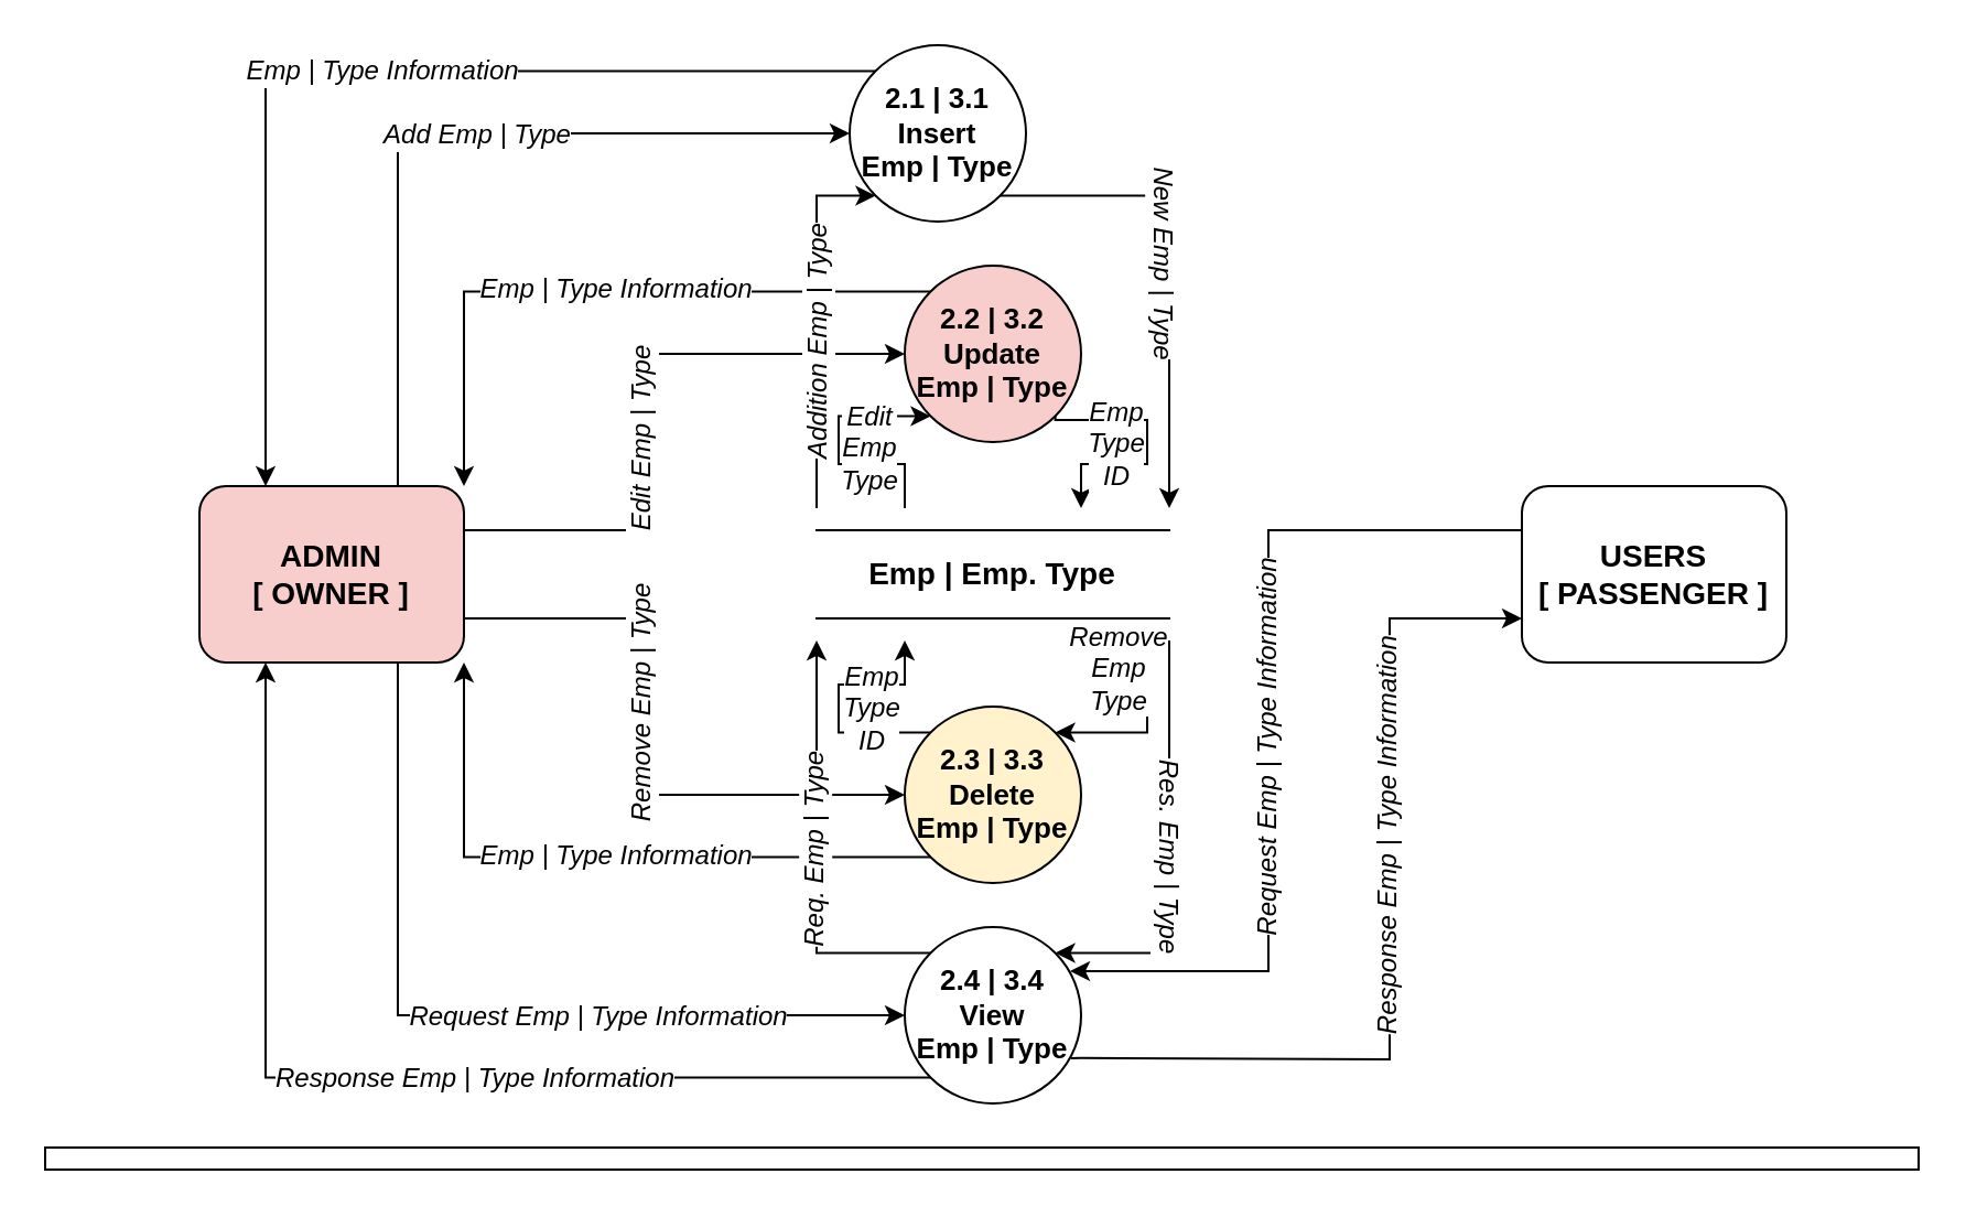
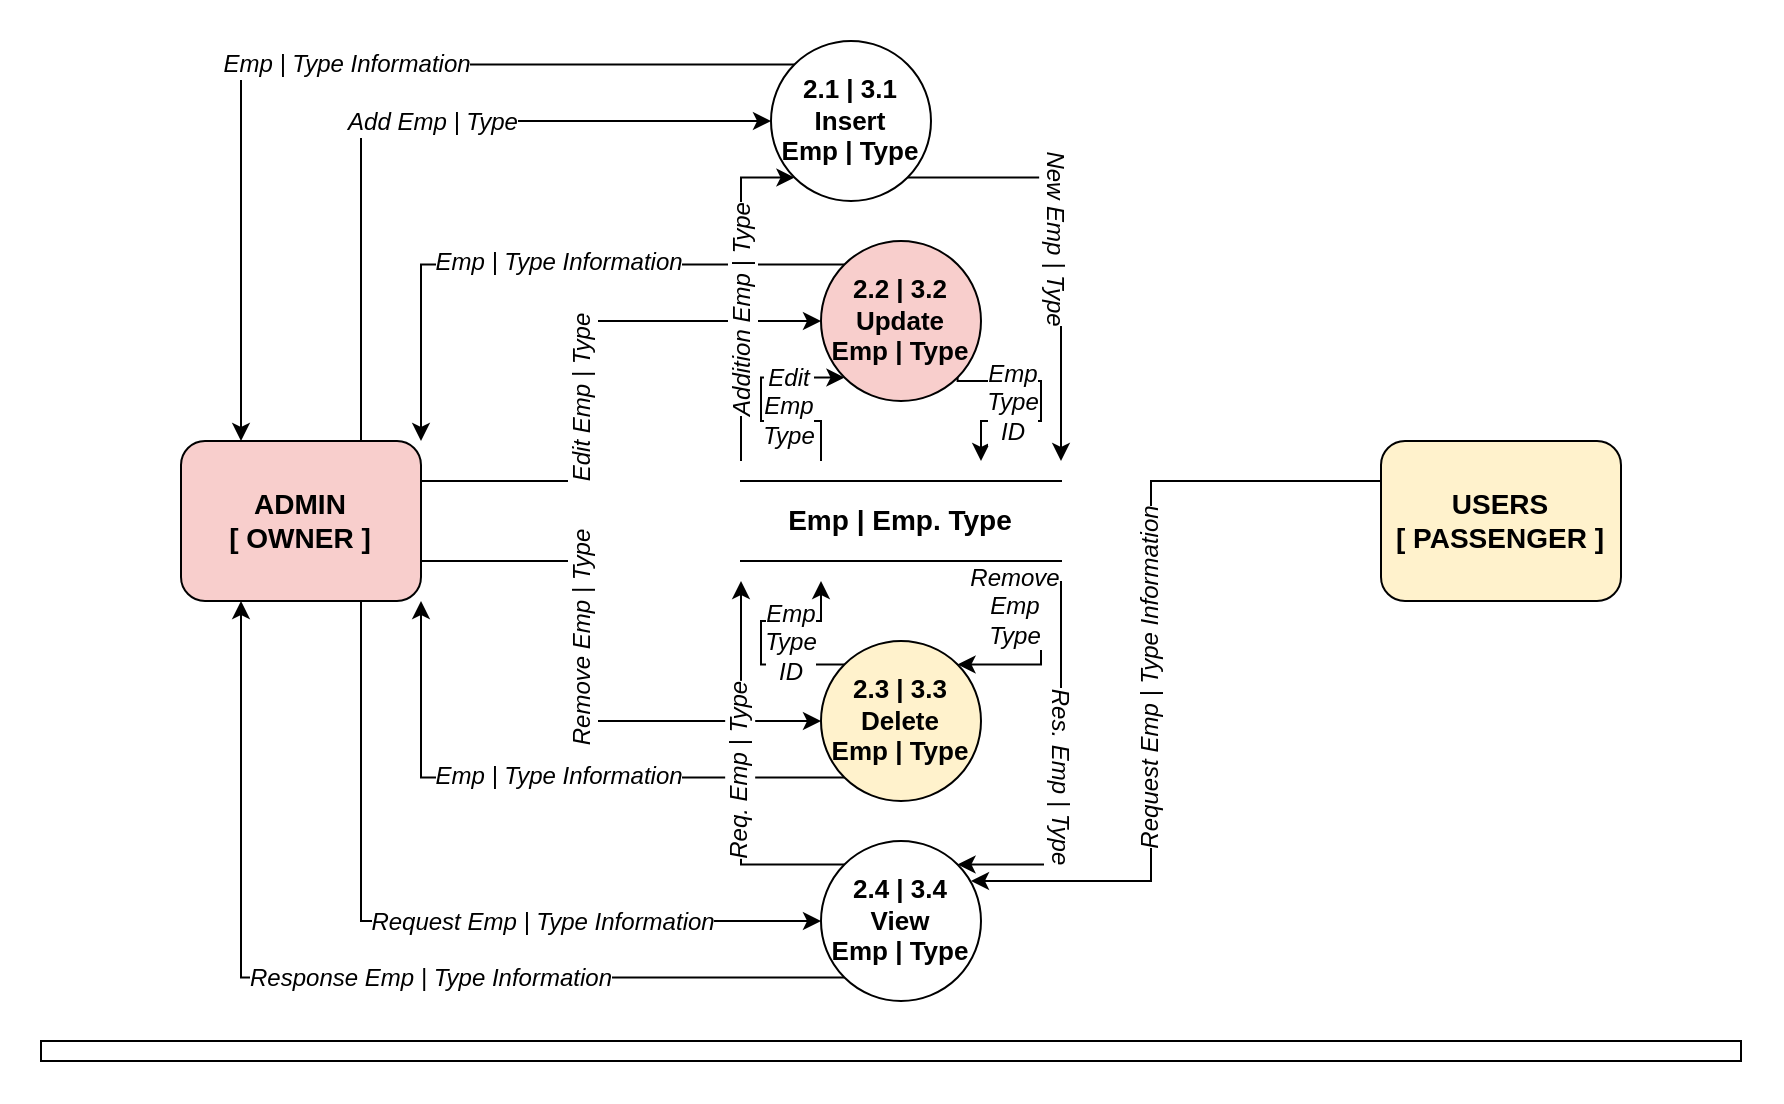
- <mxCell id="19" value="USERS&lt;br style=&quot;font-size: 14px;&quot;&gt;[ PASSENGER ]" style="rounded=1;whiteSpace=wrap;html=1;fontSize=14;fontStyle=1" parent="1" vertex="1"><mxGeometry x="690" y="220" width="120" height="80" as="geometry" /></mxCell>
+ <mxCell id="19" value="USERS&lt;br style=&quot;font-size: 14px;&quot;&gt;[ PASSENGER ]" style="rounded=1;whiteSpace=wrap;html=1;fontSize=14;fontStyle=1;fillColor=#fff2cc;" parent="1" vertex="1"><mxGeometry x="690" y="220" width="120" height="80" as="geometry" /></mxCell>
- <mxCell id="32" style="edgeStyle=orthogonalEdgeStyle;rounded=0;orthogonalLoop=1;jettySize=auto;html=1;entryX=0;entryY=0.75;entryDx=0;entryDy=0;exitX=0.941;exitY=0.743;exitDx=0;exitDy=0;exitPerimeter=0;" parent="1" source="36" target="19" edge="1"><mxGeometry relative="1" as="geometry"><mxPoint x="490" y="480" as="sourcePoint" /><Array as="points"><mxPoint x="490" y="479" /><mxPoint x="630" y="480" /><mxPoint x="630" y="280" /></Array></mxGeometry></mxCell>
- <mxCell id="33" value="Response Emp | Type Information" style="edgeLabel;html=1;align=center;verticalAlign=middle;resizable=0;points=[];rotation=-90;fontSize=12;fontStyle=2" parent="32" vertex="1" connectable="0"><mxGeometry x="-0.467" y="-2" relative="1" as="geometry"><mxPoint x="36" y="-102" as="offset" /></mxGeometry></mxCell>
